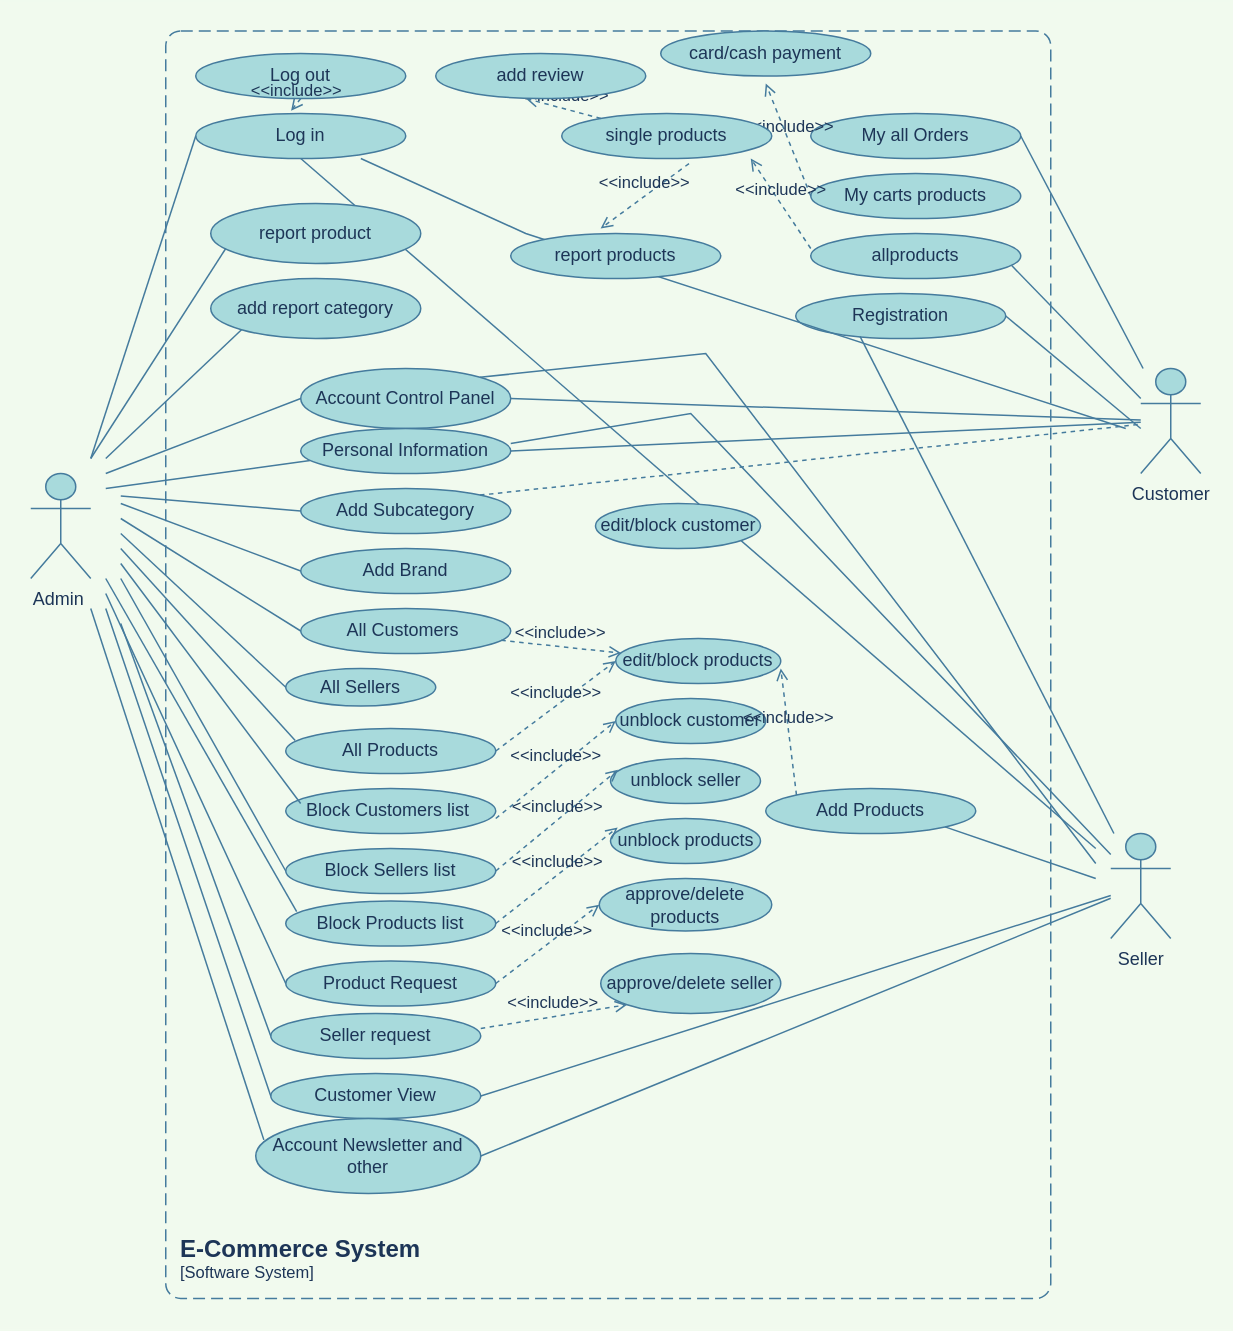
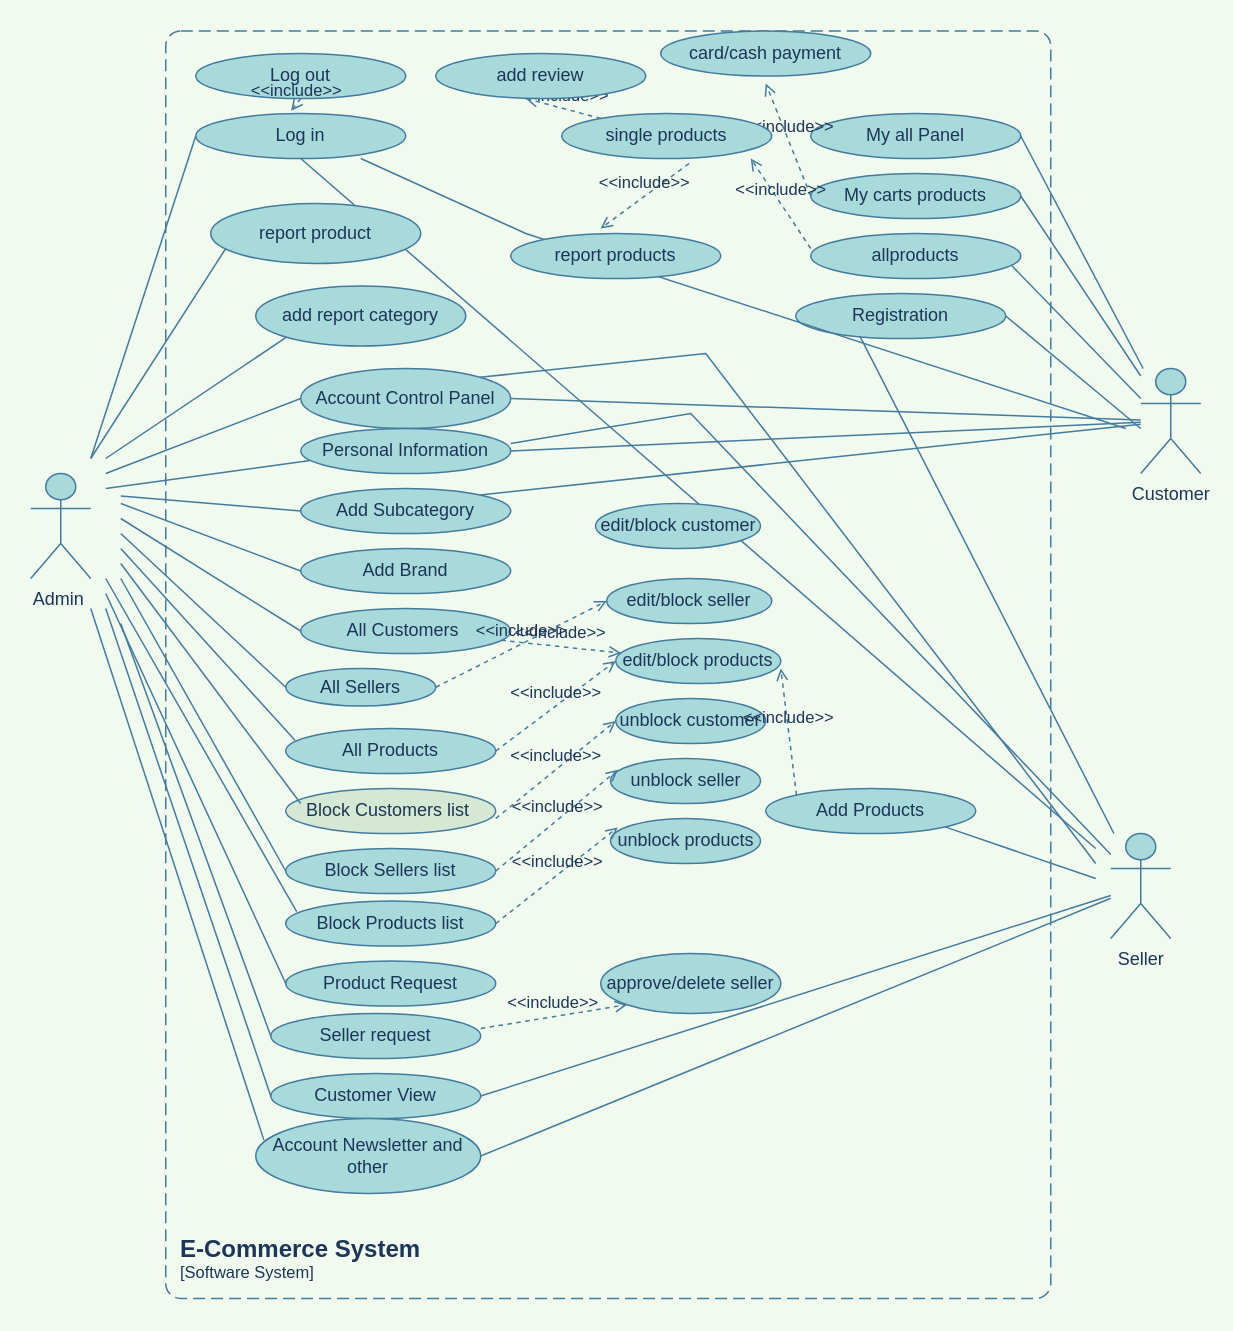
- <mxCell id="39" value="My all Orders" style="ellipse;whiteSpace=wrap;html=1;fillColor=#A8DADC;strokeColor=#457B9D;fontColor=#1D3557;" parent="1" vertex="1"><mxGeometry x="540" y="75" width="140" height="30" as="geometry" /></mxCell>
+ <mxCell id="39" value="My all Panel" style="ellipse;whiteSpace=wrap;html=1;fillColor=#A8DADC;strokeColor=#457B9D;fontColor=#1D3557;" parent="1" vertex="1"><mxGeometry x="540" y="75" width="140" height="30" as="geometry" /></mxCell>
+ <mxCell id="42" value="" style="edgeStyle=none;html=1;endArrow=none;verticalAlign=bottom;rounded=0;exitX=1;exitY=0.5;exitDx=0;exitDy=0;labelBackgroundColor=#F1FAEE;strokeColor=#457B9D;fontColor=#1D3557;" parent="1" source="40" target="3" edge="1"><mxGeometry width="160" relative="1" as="geometry"><mxPoint x="590" y="295" as="sourcePoint" /><mxPoint x="740" y="305" as="targetPoint" /></mxGeometry></mxCell>
- <mxCell id="83" value="add report category" style="ellipse;whiteSpace=wrap;html=1;fillColor=#A8DADC;strokeColor=#457B9D;fontColor=#1D3557;" vertex="1" parent="1"><mxGeometry x="140" y="185" width="140" height="40" as="geometry" /></mxCell>
+ <mxCell id="83" value="add report category" style="ellipse;whiteSpace=wrap;html=1;fillColor=#A8DADC;strokeColor=#457B9D;fontColor=#1D3557;" vertex="1" parent="1"><mxGeometry x="170" y="190" width="140" height="40" as="geometry" /></mxCell>
- <mxCell id="43" value="" style="edgeStyle=none;html=1;endArrow=none;verticalAlign=bottom;rounded=0;exitX=1;exitY=0;exitDx=0;exitDy=0;labelBackgroundColor=#F1FAEE;strokeColor=#457B9D;fontColor=#1D3557;dashed=1;" parent="1" source="7" edge="1" target="3"><mxGeometry width="160" relative="1" as="geometry"><mxPoint x="540.525" y="160.382" as="sourcePoint" /><mxPoint x="760" y="305" as="targetPoint" /><Array as="points" /></mxGeometry></mxCell>
+ <mxCell id="43" value="" style="edgeStyle=none;html=1;endArrow=none;verticalAlign=bottom;rounded=0;exitX=1;exitY=0;exitDx=0;exitDy=0;labelBackgroundColor=#F1FAEE;strokeColor=#457B9D;fontColor=#1D3557;" parent="1" source="7" edge="1" target="3"><mxGeometry width="160" relative="1" as="geometry"><mxPoint x="540.525" y="160.382" as="sourcePoint" /><mxPoint x="760" y="305" as="targetPoint" /><Array as="points" /></mxGeometry></mxCell>
+ <mxCell id="54" value="edit/block seller" style="ellipse;whiteSpace=wrap;html=1;fillColor=#A8DADC;strokeColor=#457B9D;fontColor=#1D3557;" parent="1" vertex="1"><mxGeometry x="404" y="385" width="110" height="30" as="geometry" /></mxCell>
+ <mxCell id="56" value="&amp;lt;&amp;lt;include&amp;gt;&amp;gt;" style="edgeStyle=none;html=1;endArrow=open;verticalAlign=bottom;dashed=1;labelBackgroundColor=none;rounded=0;exitX=1;exitY=0.5;exitDx=0;exitDy=0;entryX=0;entryY=0.5;entryDx=0;entryDy=0;strokeColor=#457B9D;fontColor=#1D3557;" parent="1" source="10" target="54" edge="1"><mxGeometry width="160" relative="1" as="geometry"><mxPoint x="390" y="435" as="sourcePoint" /><mxPoint x="459.931" y="408.104" as="targetPoint" /></mxGeometry></mxCell>
- <mxCell id="12" value="Block Customers list&amp;nbsp;" style="ellipse;whiteSpace=wrap;html=1;fillColor=#A8DADC;strokeColor=#457B9D;fontColor=#1D3557;" parent="1" vertex="1"><mxGeometry x="190" y="525" width="140" height="30" as="geometry" /></mxCell>
+ <mxCell id="12" value="Block Customers list&amp;nbsp;" style="ellipse;whiteSpace=wrap;html=1;fillColor=#d5e8d4;strokeColor=#457B9D;fontColor=#1D3557;" parent="1" vertex="1"><mxGeometry x="190" y="525" width="140" height="30" as="geometry" /></mxCell>
- <mxCell id="66" value="approve/delete products" style="ellipse;whiteSpace=wrap;html=1;fillColor=#A8DADC;strokeColor=#457B9D;fontColor=#1D3557;" vertex="1" parent="1"><mxGeometry x="399" y="585" width="115" height="35" as="geometry" /></mxCell>
- <mxCell id="68" value="&amp;lt;&amp;lt;include&amp;gt;&amp;gt;" style="edgeStyle=none;html=1;endArrow=open;verticalAlign=bottom;dashed=1;labelBackgroundColor=none;rounded=0;entryX=0;entryY=0.5;entryDx=0;entryDy=0;exitX=1;exitY=0.5;exitDx=0;exitDy=0;strokeColor=#457B9D;fontColor=#1D3557;" edge="1" parent="1" source="15" target="66"><mxGeometry width="160" relative="1" as="geometry"><mxPoint x="390" y="645" as="sourcePoint" /><mxPoint x="478.8" y="559" as="targetPoint" /></mxGeometry></mxCell>
